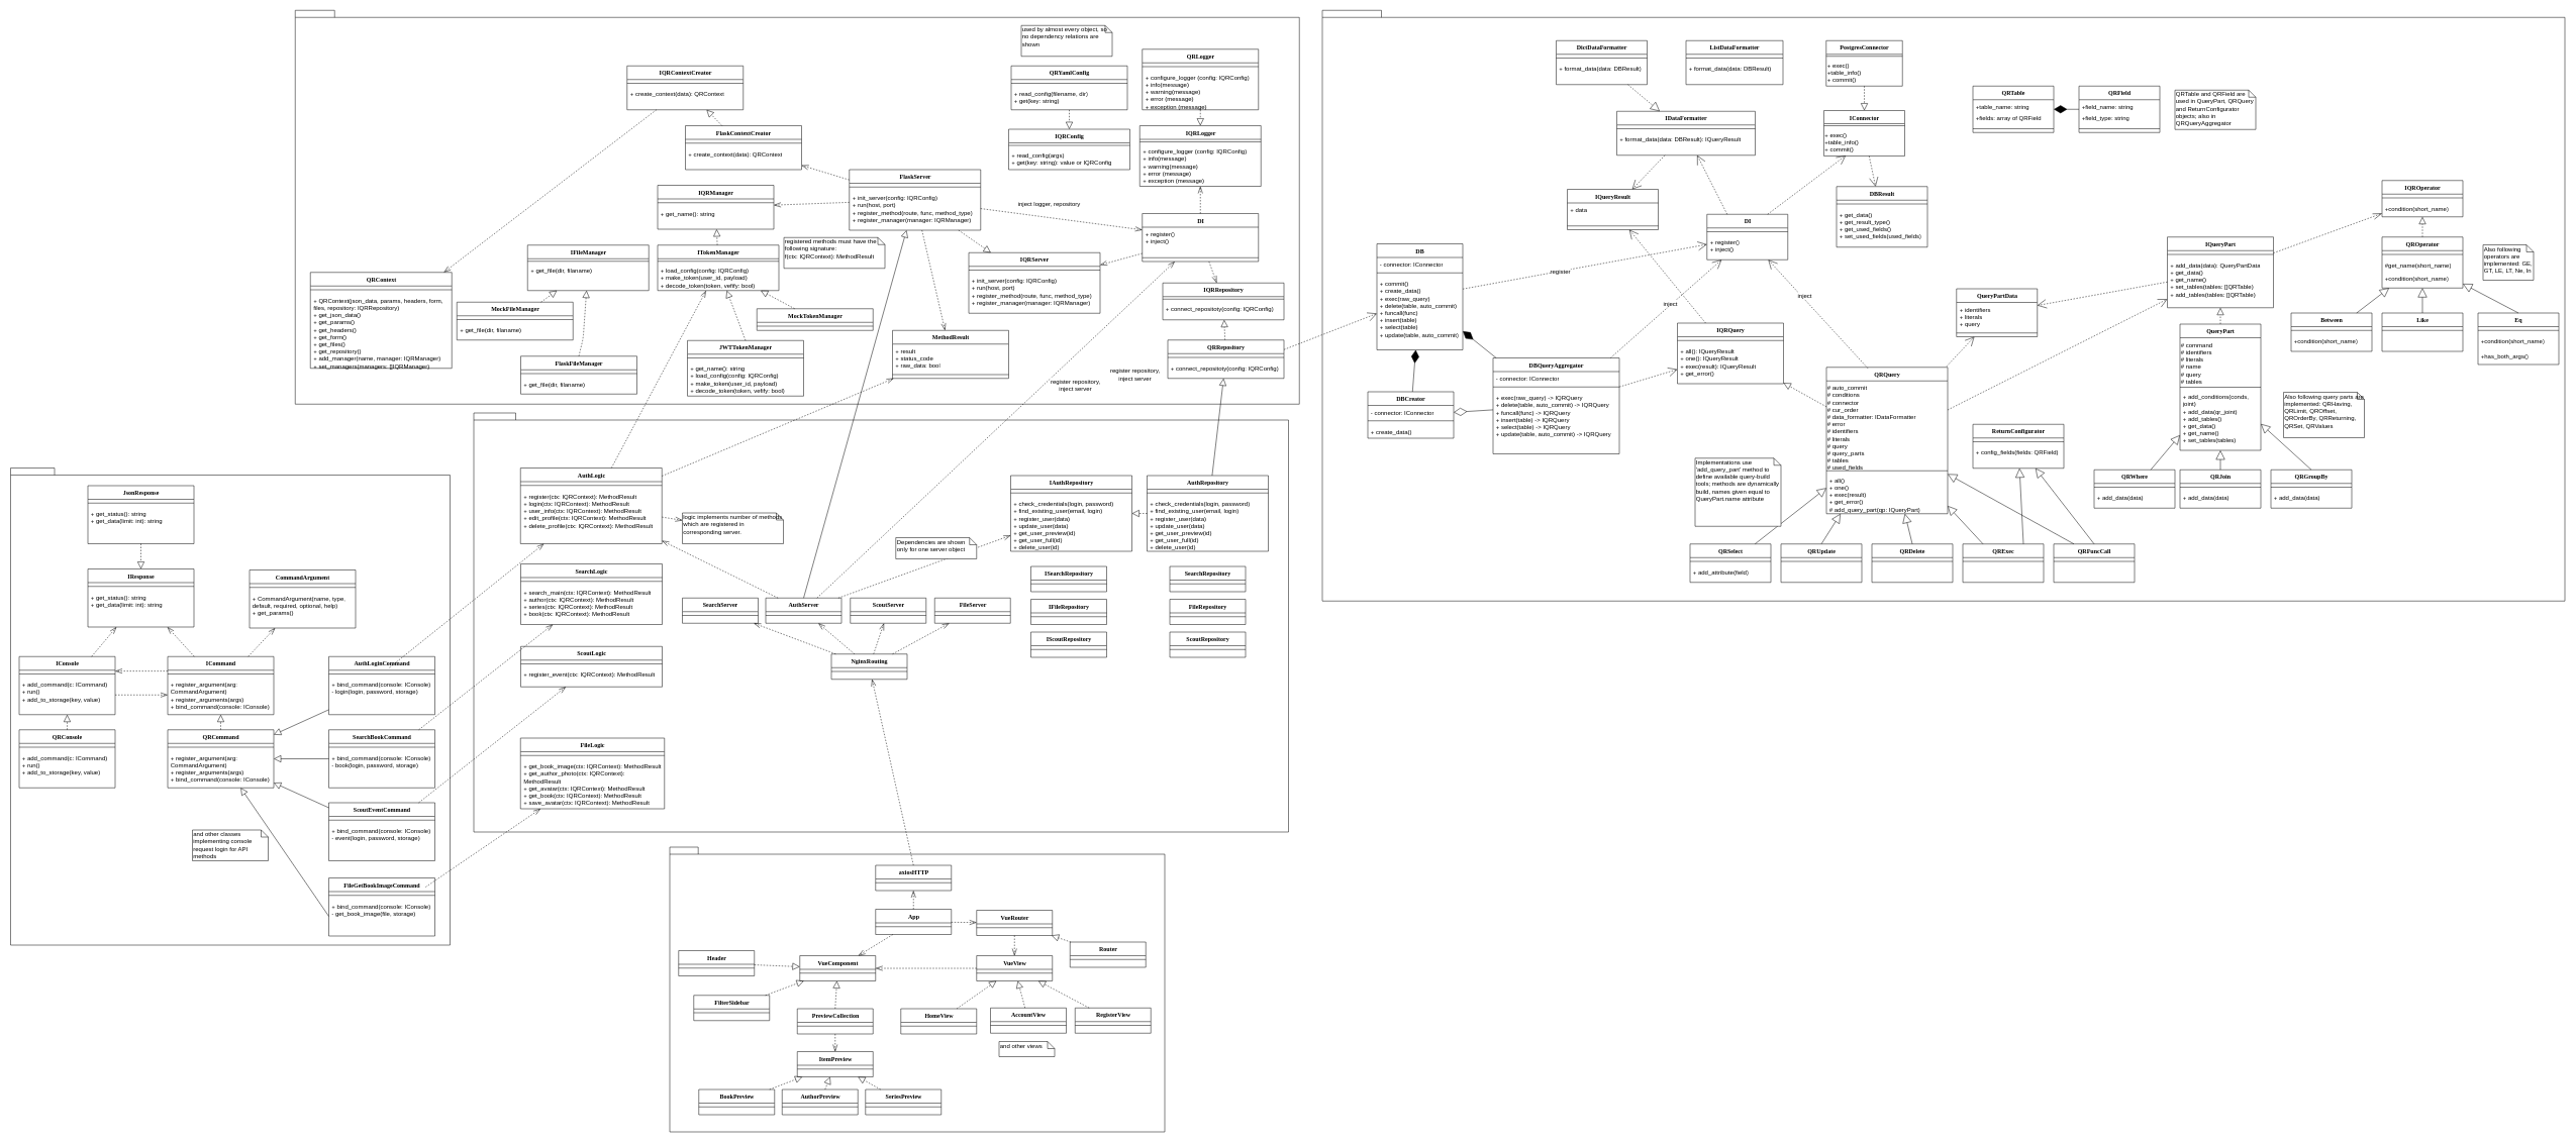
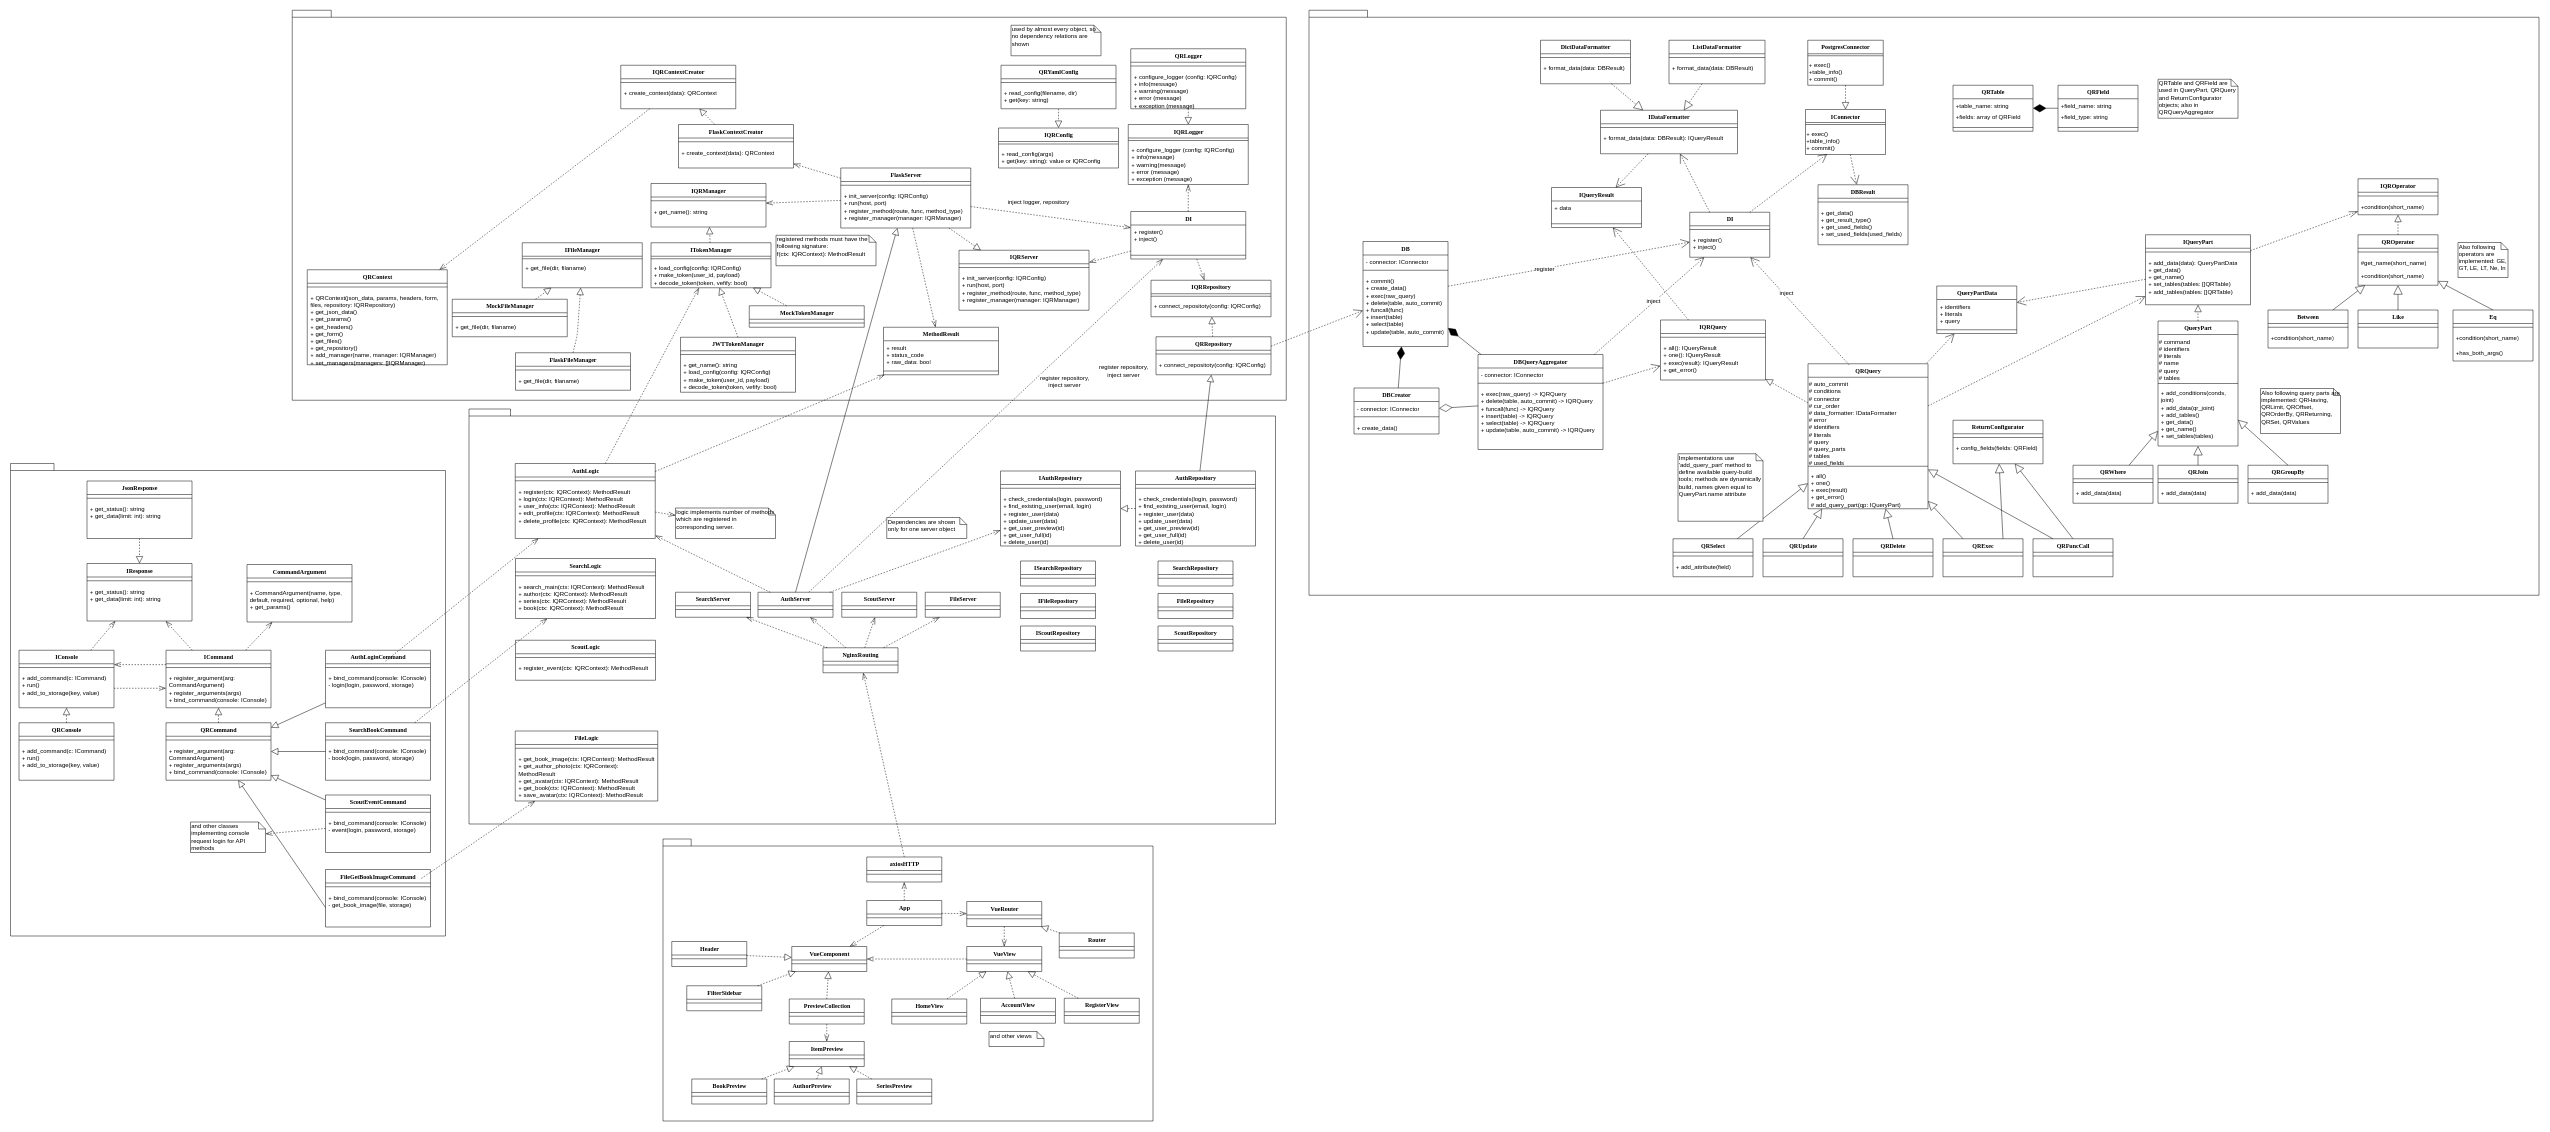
+ <mxCell id="109" value="" style="endArrow=block;endSize=16;endFill=0;html=1;dashed=1;" parent="1" source="105" target="99" edge="1"><mxGeometry width="160" relative="1" as="geometry"><mxPoint x="3353.589" y="338" as="sourcePoint" /><mxPoint x="3390.911" y="298" as="targetPoint" /></mxGeometry></mxCell>
- <mxCell id="131" value="QRTable and QRField are used in QueryPart, QRQuery and ReturnConfigurator objects; also in QRQueryAggregator" style="shape=note;whiteSpace=wrap;html=1;size=14;verticalAlign=top;align=left;spacingTop=-6;" parent="1" vertex="1"><mxGeometry x="4305" y="178" width="160" height="78" as="geometry" /></mxCell>
+ <mxCell id="131" value="QRTable and QRField are used in QueryPart, QRQuery and ReturnConfigurator objects; also in QRQueryAggregator" style="shape=note;whiteSpace=wrap;html=1;size=14;verticalAlign=top;align=left;spacingTop=-6;" parent="1" vertex="1"><mxGeometry x="4315" y="158" width="160" height="78" as="geometry" /></mxCell>
- <mxCell id="300" value="Dependencies are shown only for one server object" style="shape=note;whiteSpace=wrap;html=1;size=14;verticalAlign=top;align=left;spacingTop=-6;" vertex="1" parent="1"><mxGeometry x="1772.5" y="1064.5" width="160" height="42" as="geometry" /></mxCell>
+ <mxCell id="300" value="Dependencies are shown only for one server object" style="shape=note;whiteSpace=wrap;html=1;size=14;verticalAlign=top;align=left;spacingTop=-6;" vertex="1" parent="1"><mxGeometry x="1772.5" y="1034.5" width="160" height="42" as="geometry" /></mxCell>
- <mxCell id="242" value="" style="endArrow=openThin;dashed=1;endFill=0;endSize=12;html=1;" edge="1" parent="1" source="228" target="162"><mxGeometry width="160" relative="1" as="geometry"><mxPoint x="1095.027" y="961.5" as="sourcePoint" /><mxPoint x="942.466" y="852.5" as="targetPoint" /></mxGeometry></mxCell>
+ <mxCell id="242" value="" style="endArrow=openThin;dashed=1;endFill=0;endSize=12;html=1;" edge="1" parent="1" source="228" target="239"><mxGeometry width="160" relative="1" as="geometry"><mxPoint x="1095.027" y="961.5" as="sourcePoint" /><mxPoint x="942.466" y="852.5" as="targetPoint" /></mxGeometry></mxCell>
